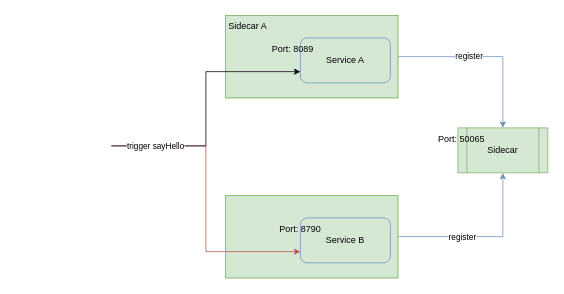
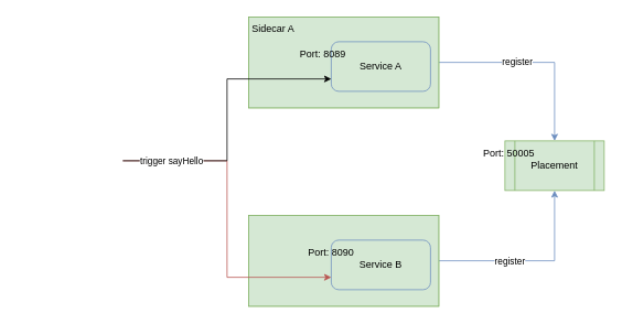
- <mxCell id="19" value="Port: 50065" style="text;html=1;align=center;verticalAlign=middle;whiteSpace=wrap;rounded=0;container=0;" vertex="1" parent="17"><mxGeometry width="70" height="30" as="geometry" /></mxCell>
+ <mxCell id="19" value="Port: 50005" style="text;html=1;align=center;verticalAlign=middle;whiteSpace=wrap;rounded=0;container=0;" vertex="1" parent="17"><mxGeometry width="70" height="30" as="geometry" /></mxCell>
- <mxCell id="18" value="Sidecar" style="shape=process;whiteSpace=wrap;html=1;backgroundOutline=1;container=0;fillColor=#d5e8d4;strokeColor=#82b366;" vertex="1" parent="17"><mxGeometry x="30" width="120" height="60" as="geometry" /></mxCell>
+ <mxCell id="18" value="Placement" style="shape=process;whiteSpace=wrap;html=1;backgroundOutline=1;container=0;fillColor=#d5e8d4;strokeColor=#82b366;" vertex="1" parent="17"><mxGeometry x="30" width="120" height="60" as="geometry" /></mxCell>
- <mxCell id="16" value="Port: 8790" style="text;html=1;align=center;verticalAlign=middle;whiteSpace=wrap;rounded=0;container=0;" vertex="1" parent="12"><mxGeometry x="70" y="30" width="60" height="30" as="geometry" /></mxCell>
+ <mxCell id="16" value="Port: 8090" style="text;html=1;align=center;verticalAlign=middle;whiteSpace=wrap;rounded=0;container=0;" vertex="1" parent="12"><mxGeometry x="70" y="30" width="60" height="30" as="geometry" /></mxCell>
